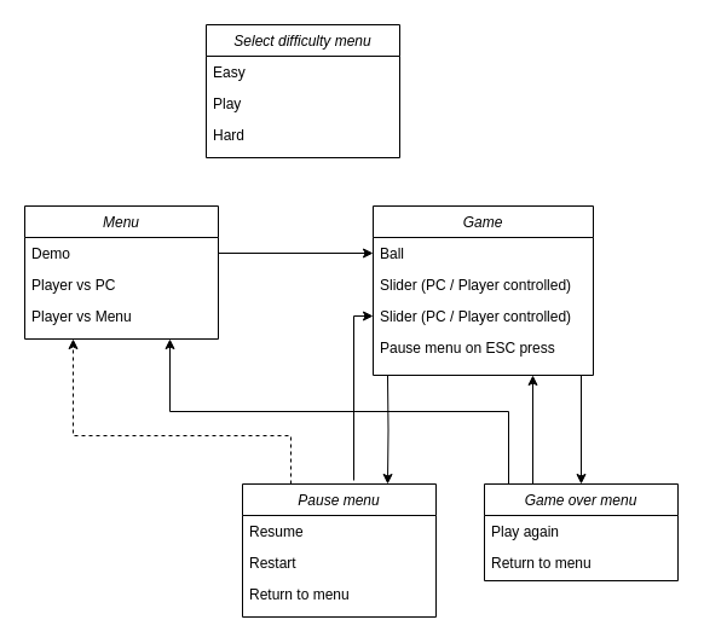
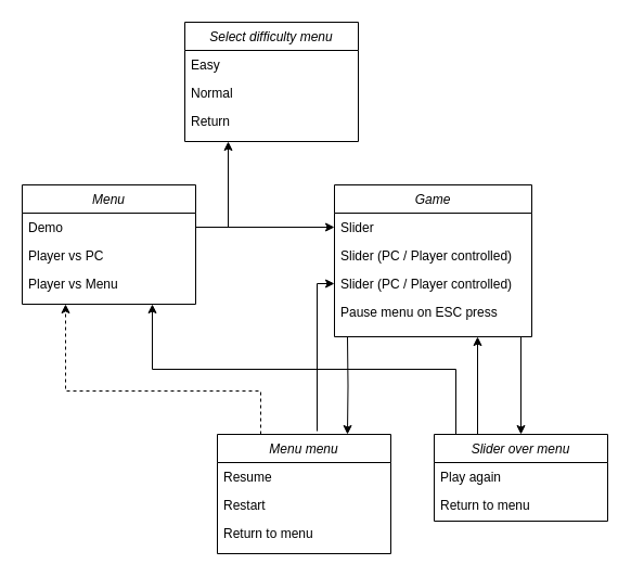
- <mxCell id="26" value="Play" style="text;align=left;verticalAlign=top;spacingLeft=4;spacingRight=4;overflow=hidden;rotatable=0;points=[[0,0.5],[1,0.5]];portConstraint=eastwest;rounded=0;shadow=0;html=0;" vertex="1" parent="24"><mxGeometry y="52" width="160" height="26" as="geometry" /></mxCell>
+ <mxCell id="26" value="Normal" style="text;align=left;verticalAlign=top;spacingLeft=4;spacingRight=4;overflow=hidden;rotatable=0;points=[[0,0.5],[1,0.5]];portConstraint=eastwest;rounded=0;shadow=0;html=0;" vertex="1" parent="24"><mxGeometry y="52" width="160" height="26" as="geometry" /></mxCell>
- <mxCell id="27" value="Hard" style="text;align=left;verticalAlign=top;spacingLeft=4;spacingRight=4;overflow=hidden;rotatable=0;points=[[0,0.5],[1,0.5]];portConstraint=eastwest;rounded=0;shadow=0;html=0;" vertex="1" parent="24"><mxGeometry y="78" width="160" height="26" as="geometry" /></mxCell>
+ <mxCell id="27" value="Return" style="text;align=left;verticalAlign=top;spacingLeft=4;spacingRight=4;overflow=hidden;rotatable=0;points=[[0,0.5],[1,0.5]];portConstraint=eastwest;rounded=0;shadow=0;html=0;" vertex="1" parent="24"><mxGeometry y="78" width="160" height="26" as="geometry" /></mxCell>
+ <mxCell id="28" style="edgeStyle=orthogonalEdgeStyle;rounded=0;orthogonalLoop=1;jettySize=auto;html=1;exitX=1;exitY=0.5;exitDx=0;exitDy=0;entryX=0.25;entryY=1;entryDx=0;entryDy=0;" edge="1" parent="1" source="3" target="24"><mxGeometry relative="1" as="geometry" /></mxCell>
- <mxCell id="9" value="Ball" style="text;align=left;verticalAlign=top;spacingLeft=4;spacingRight=4;overflow=hidden;rotatable=0;points=[[0,0.5],[1,0.5]];portConstraint=eastwest;" parent="8" vertex="1"><mxGeometry y="26" width="182" height="26" as="geometry" /></mxCell>
+ <mxCell id="9" value="Slider" style="text;align=left;verticalAlign=top;spacingLeft=4;spacingRight=4;overflow=hidden;rotatable=0;points=[[0,0.5],[1,0.5]];portConstraint=eastwest;" parent="8" vertex="1"><mxGeometry y="26" width="182" height="26" as="geometry" /></mxCell>
- <mxCell id="15" value="Pause menu" style="swimlane;fontStyle=2;align=center;verticalAlign=top;childLayout=stackLayout;horizontal=1;startSize=26;horizontalStack=0;resizeParent=1;resizeLast=0;collapsible=1;marginBottom=0;rounded=0;shadow=0;strokeWidth=1;" vertex="1" parent="1"><mxGeometry x="200" y="400" width="160" height="110" as="geometry"><mxRectangle x="230" y="140" width="160" height="26" as="alternateBounds" /></mxGeometry></mxCell>
+ <mxCell id="15" value="Menu menu" style="swimlane;fontStyle=2;align=center;verticalAlign=top;childLayout=stackLayout;horizontal=1;startSize=26;horizontalStack=0;resizeParent=1;resizeLast=0;collapsible=1;marginBottom=0;rounded=0;shadow=0;strokeWidth=1;" vertex="1" parent="1"><mxGeometry x="200" y="400" width="160" height="110" as="geometry"><mxRectangle x="230" y="140" width="160" height="26" as="alternateBounds" /></mxGeometry></mxCell>
- <mxCell id="21" value="Game over menu" style="swimlane;fontStyle=2;align=center;verticalAlign=top;childLayout=stackLayout;horizontal=1;startSize=26;horizontalStack=0;resizeParent=1;resizeLast=0;collapsible=1;marginBottom=0;rounded=0;shadow=0;strokeWidth=1;" vertex="1" parent="1"><mxGeometry x="400" y="400" width="160" height="80" as="geometry"><mxRectangle x="230" y="140" width="160" height="26" as="alternateBounds" /></mxGeometry></mxCell>
+ <mxCell id="21" value="Slider over menu" style="swimlane;fontStyle=2;align=center;verticalAlign=top;childLayout=stackLayout;horizontal=1;startSize=26;horizontalStack=0;resizeParent=1;resizeLast=0;collapsible=1;marginBottom=0;rounded=0;shadow=0;strokeWidth=1;" vertex="1" parent="1"><mxGeometry x="400" y="400" width="160" height="80" as="geometry"><mxRectangle x="230" y="140" width="160" height="26" as="alternateBounds" /></mxGeometry></mxCell>
